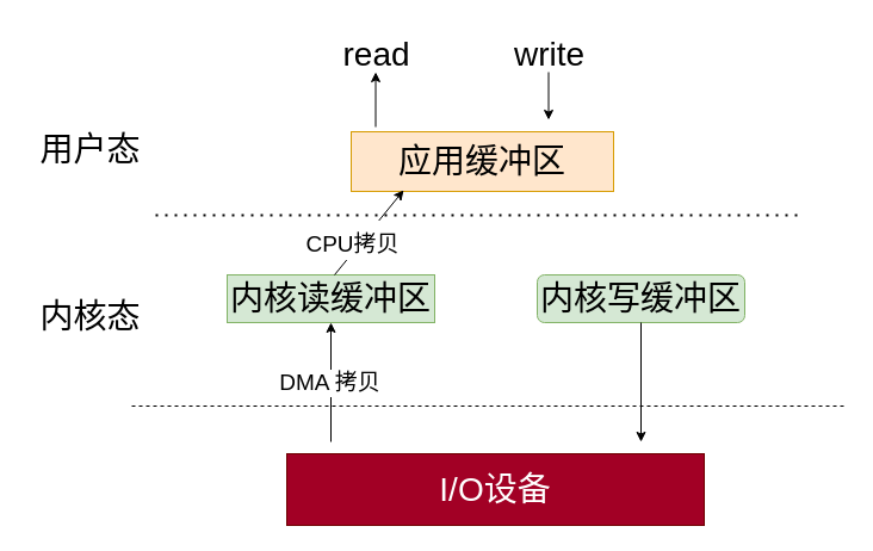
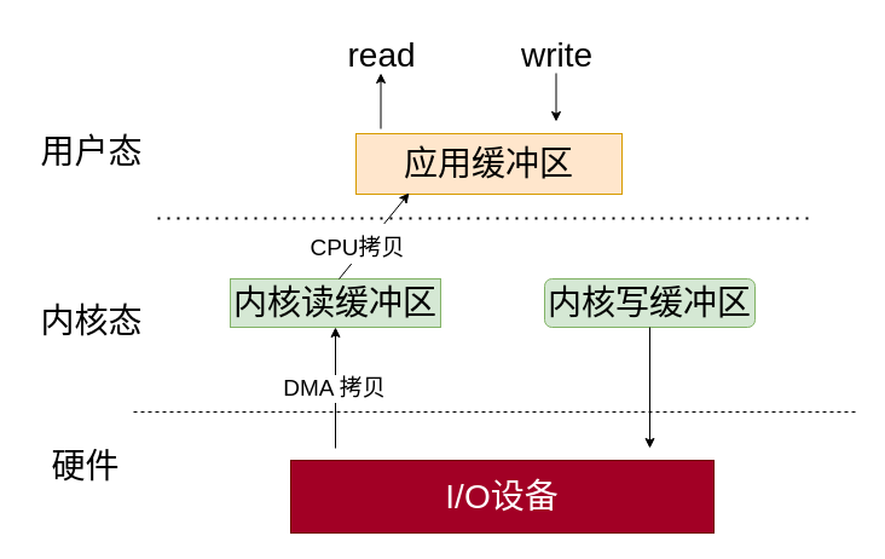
+ <mxCell id="15" value="硬件" style="text;html=1;align=center;verticalAlign=middle;resizable=0;points=[];autosize=1;strokeColor=none;fillColor=none;fontSize=28;" vertex="1" parent="1"><mxGeometry x="30" y="360" width="80" height="50" as="geometry" /></mxCell>
